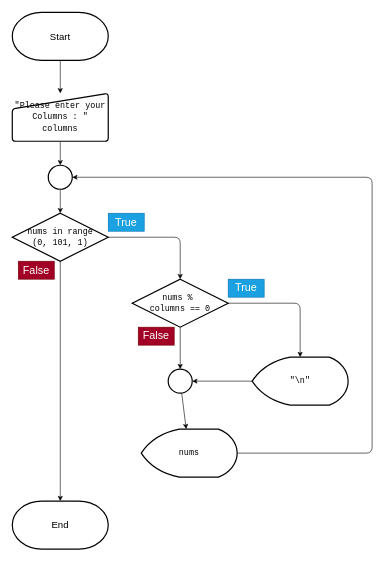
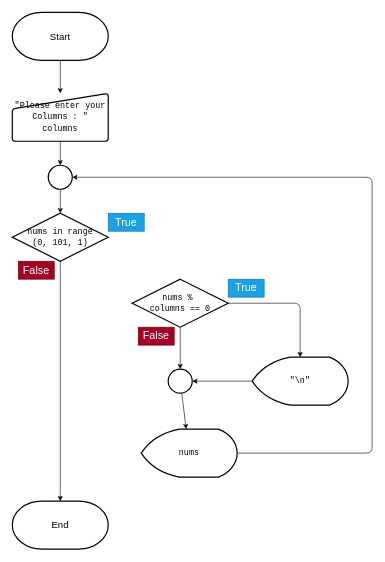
- <mxCell id="7" style="edgeStyle=none;html=1;entryX=0.5;entryY=0;entryDx=0;entryDy=0;entryPerimeter=0;" parent="1" source="9" target="12" edge="1"><mxGeometry relative="1" as="geometry"><Array as="points"><mxPoint x="300" y="395" /></Array></mxGeometry></mxCell>
